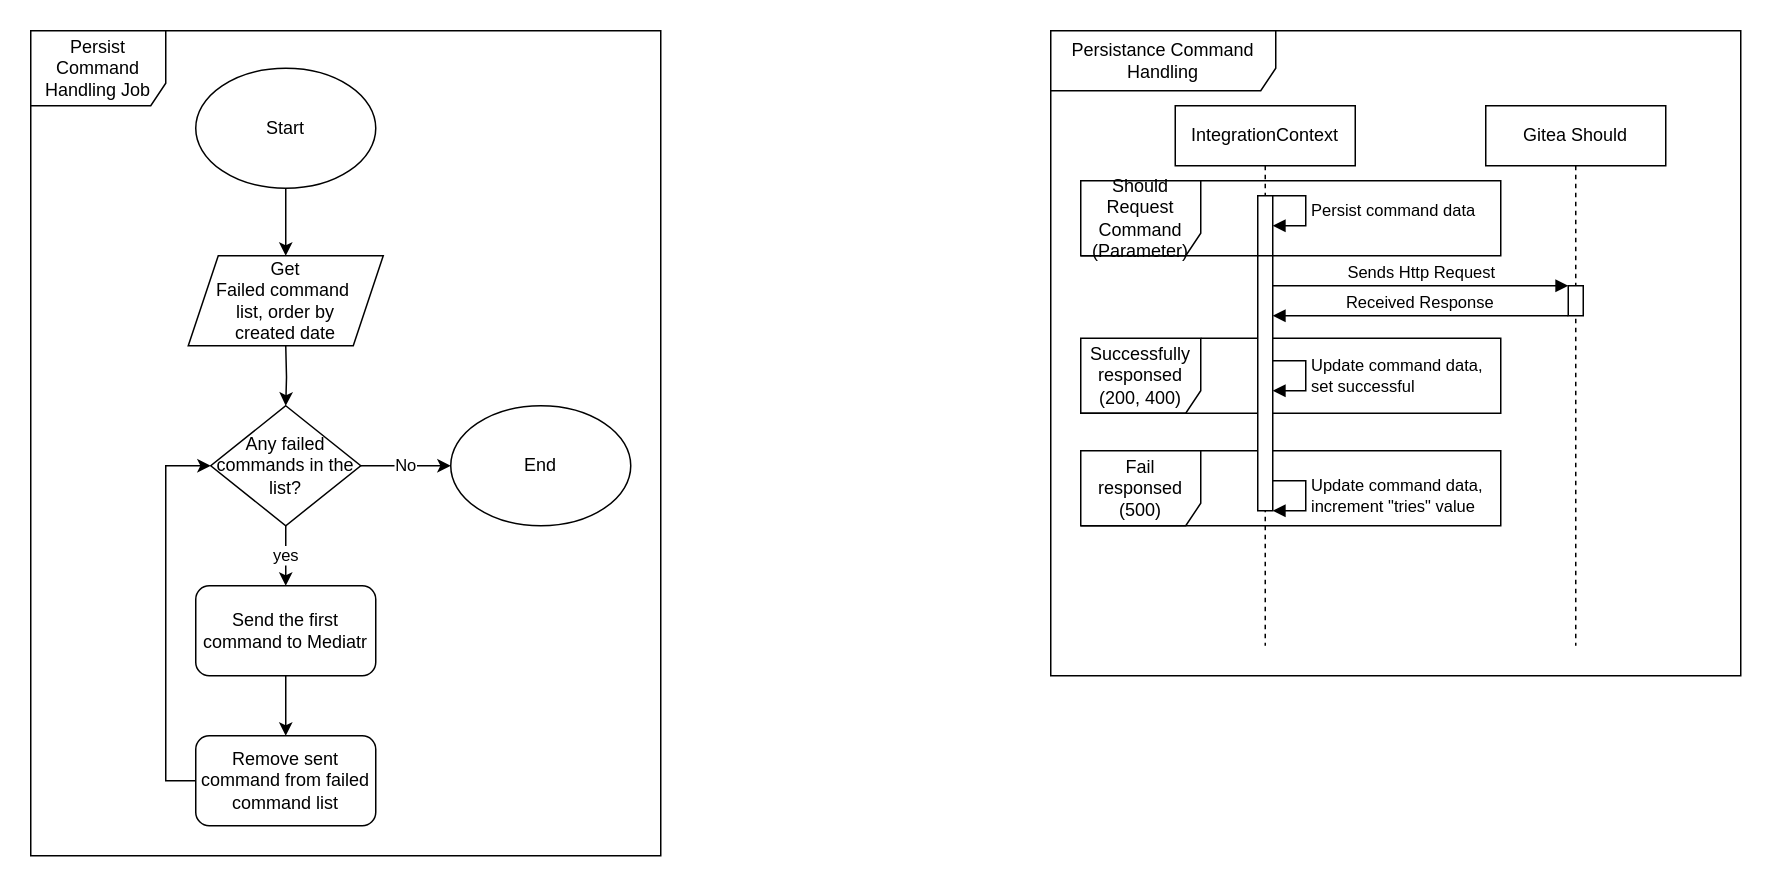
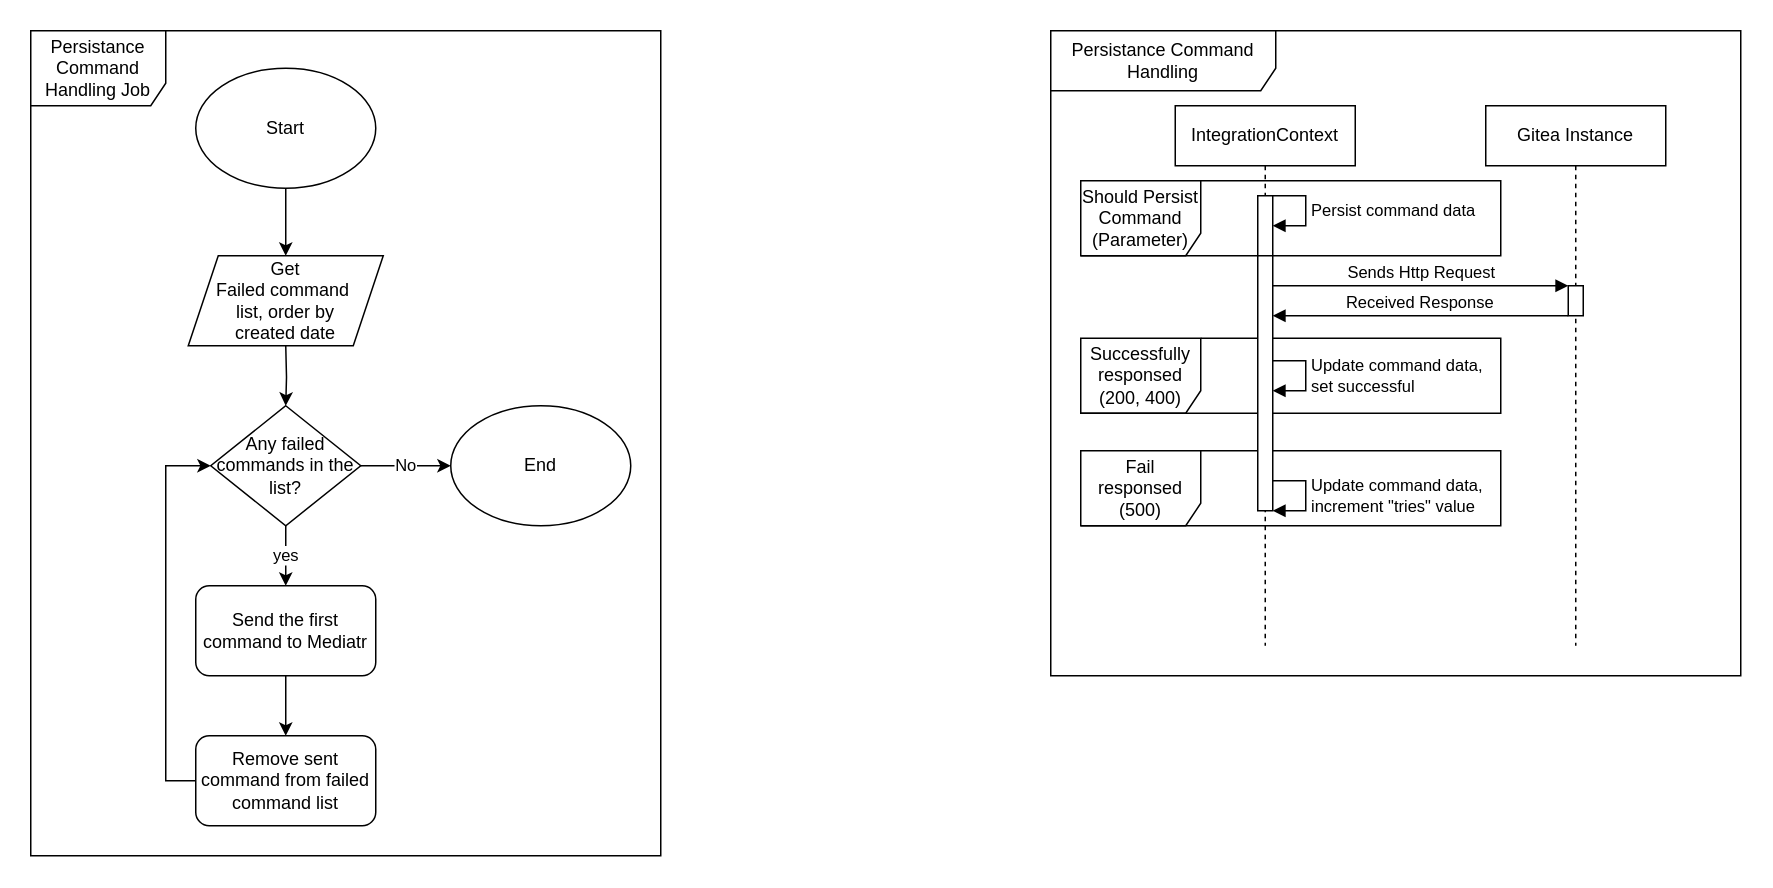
- <mxCell id="26" value="Persist Command Handling Job" style="shape=umlFrame;whiteSpace=wrap;html=1;width=90;height=50;" vertex="1" parent="1"><mxGeometry x="20" y="20" width="420" height="550" as="geometry" /></mxCell>
+ <mxCell id="26" value="Persistance Command Handling Job" style="shape=umlFrame;whiteSpace=wrap;html=1;width=90;height=50;" vertex="1" parent="1"><mxGeometry x="20" y="20" width="420" height="550" as="geometry" /></mxCell>
- <mxCell id="10" value="Gitea Should" style="shape=umlLifeline;perimeter=lifelinePerimeter;whiteSpace=wrap;html=1;container=1;collapsible=0;recursiveResize=0;outlineConnect=0;" vertex="1" parent="1"><mxGeometry x="990" y="70" width="120" height="360" as="geometry" /></mxCell>
+ <mxCell id="10" value="Gitea Instance" style="shape=umlLifeline;perimeter=lifelinePerimeter;whiteSpace=wrap;html=1;container=1;collapsible=0;recursiveResize=0;outlineConnect=0;" vertex="1" parent="1"><mxGeometry x="990" y="70" width="120" height="360" as="geometry" /></mxCell>
- <mxCell id="27" value="Should Request Command (Parameter)" style="shape=umlFrame;whiteSpace=wrap;html=1;width=80;height=60;" vertex="1" parent="1"><mxGeometry x="720" y="120" width="280" height="50" as="geometry" /></mxCell>
+ <mxCell id="27" value="Should Persist Command (Parameter)" style="shape=umlFrame;whiteSpace=wrap;html=1;width=80;height=60;" vertex="1" parent="1"><mxGeometry x="720" y="120" width="280" height="50" as="geometry" /></mxCell>
